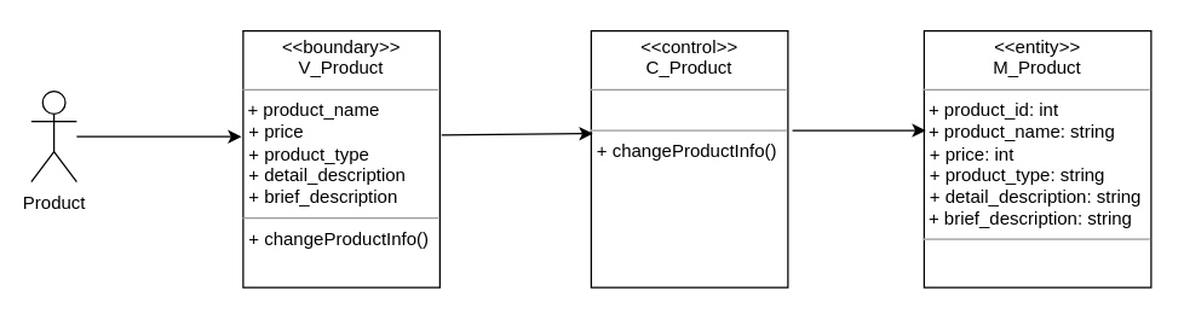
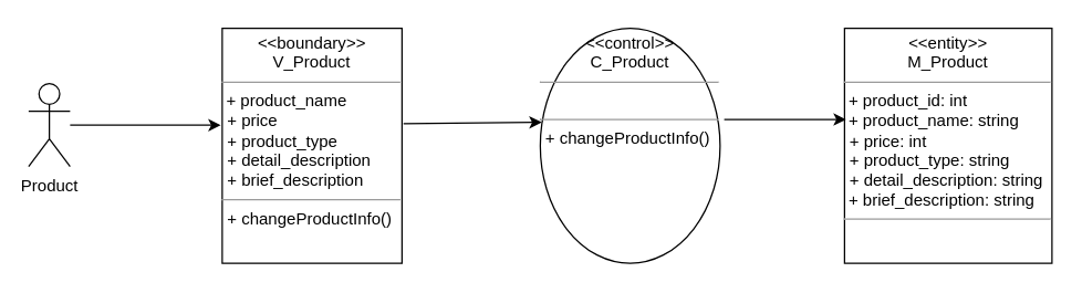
- <mxCell id="4" value="&lt;p style=&quot;margin: 0px ; margin-top: 4px ; text-align: center&quot;&gt;&lt;i&gt;&amp;lt;&lt;/i&gt;&amp;lt;control&lt;i&gt;&amp;gt;&amp;gt;&lt;/i&gt;&lt;br&gt;C_Product&lt;/p&gt;&lt;hr size=&quot;1&quot;&gt;&lt;br&gt;&lt;hr size=&quot;1&quot;&gt;&lt;p style=&quot;margin: 0px ; margin-left: 4px&quot;&gt;+ changeProductInfo()&lt;br&gt;&lt;br&gt;&lt;/p&gt;" style="verticalAlign=top;align=left;overflow=fill;fontSize=12;fontFamily=Helvetica;html=1;" parent="1" vertex="1"><mxGeometry x="390" y="20" width="130" height="170" as="geometry" /></mxCell>
+ <mxCell id="4" value="&lt;p style=&quot;margin: 0px ; margin-top: 4px ; text-align: center&quot;&gt;&lt;i&gt;&amp;lt;&lt;/i&gt;&amp;lt;control&lt;i&gt;&amp;gt;&amp;gt;&lt;/i&gt;&lt;br&gt;C_Product&lt;/p&gt;&lt;hr size=&quot;1&quot;&gt;&lt;br&gt;&lt;hr size=&quot;1&quot;&gt;&lt;p style=&quot;margin: 0px ; margin-left: 4px&quot;&gt;+ changeProductInfo()&lt;br&gt;&lt;br&gt;&lt;/p&gt;" style="ellipse;verticalAlign=top;align=left;overflow=fill;fontSize=12;fontFamily=Helvetica;html=1;" parent="1" vertex="1"><mxGeometry x="390" y="20" width="130" height="170" as="geometry" /></mxCell>
